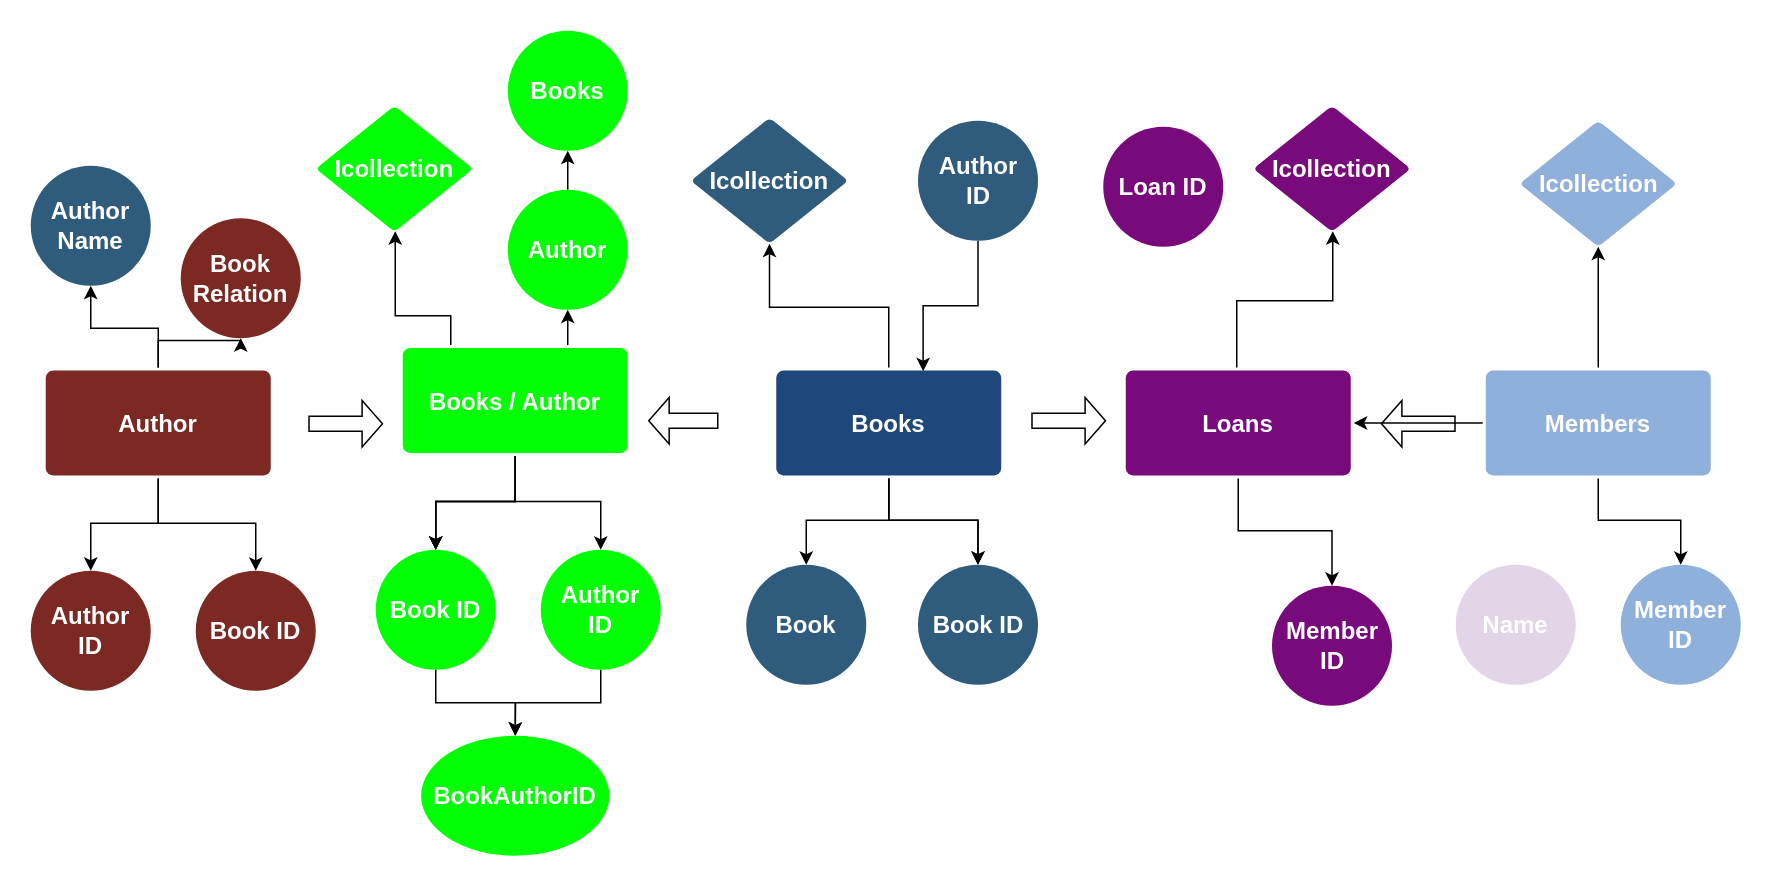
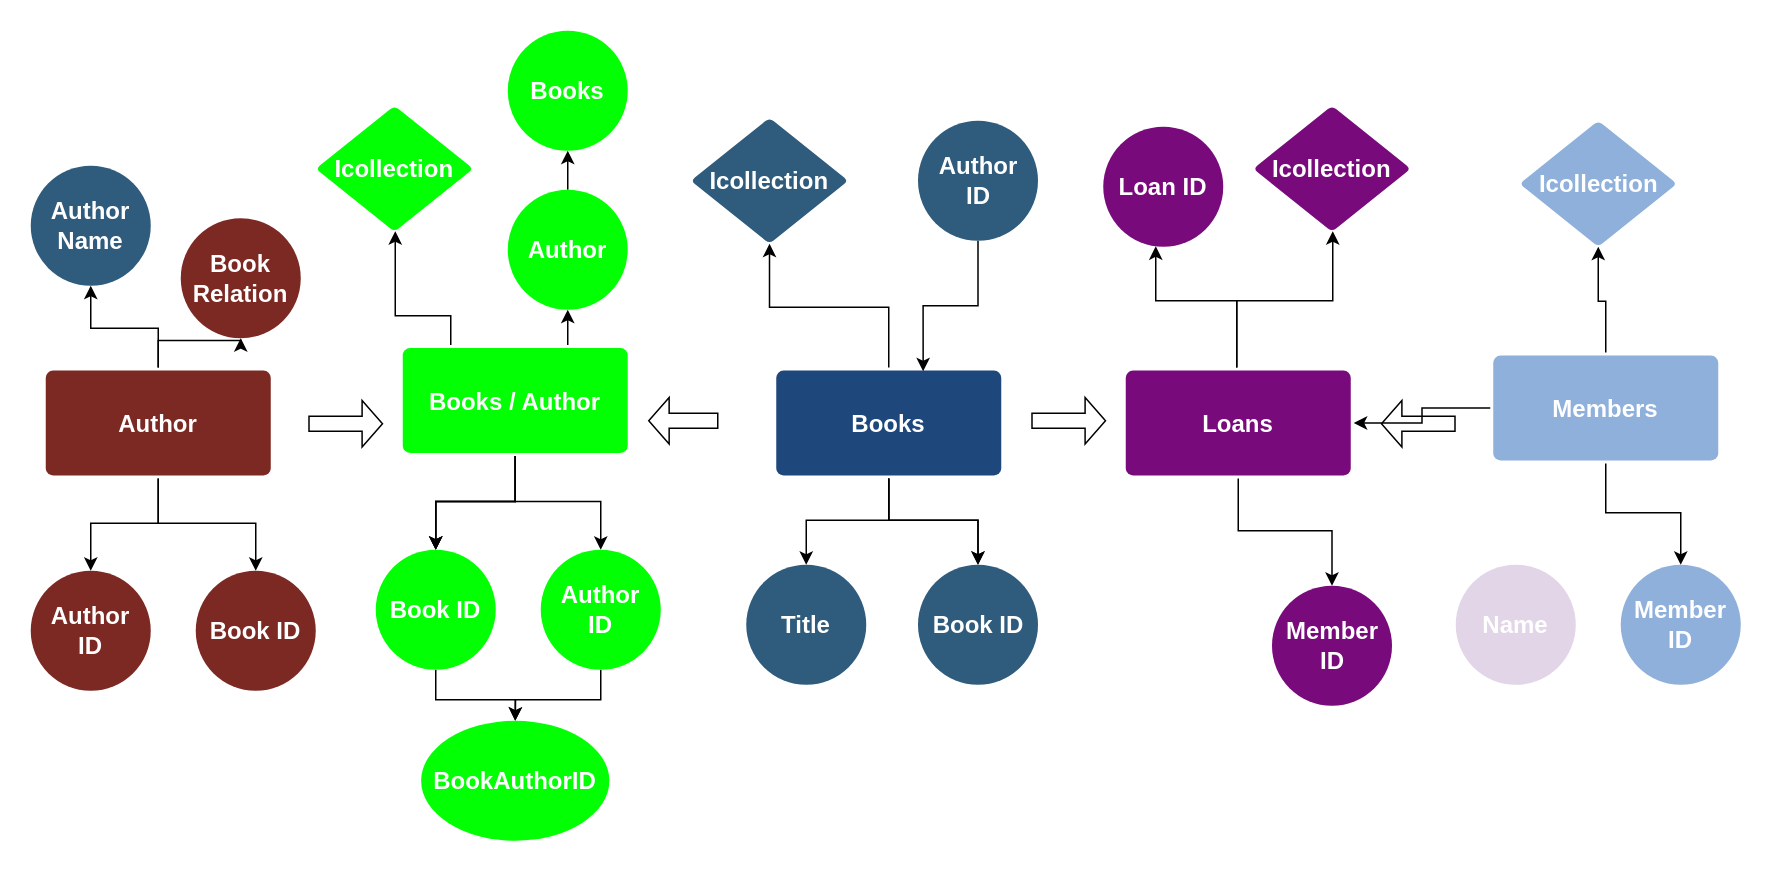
+ <mxCell id="23" value="" style="edgeStyle=orthogonalEdgeStyle;rounded=0;orthogonalLoop=1;jettySize=auto;html=1;" parent="1" source="26" target="33" edge="1"><mxGeometry relative="1" as="geometry"><Array as="points"><mxPoint x="824" y="200" /><mxPoint x="770" y="200" /></Array></mxGeometry></mxCell>
- <mxCell id="30" value="Members" style="rounded=1;whiteSpace=wrap;html=1;shadow=0;labelBackgroundColor=none;strokeColor=none;strokeWidth=3;fillColor=#8EB0DB;fontFamily=Helvetica;fontSize=16;fontColor=#FFFFFF;align=center;fontStyle=1;spacing=5;arcSize=7;perimeterSpacing=2;" parent="1" vertex="1"><mxGeometry x="990" y="246.5" width="150" height="70" as="geometry" /></mxCell>
+ <mxCell id="30" value="Members" style="rounded=1;whiteSpace=wrap;html=1;shadow=0;labelBackgroundColor=none;strokeColor=none;strokeWidth=3;fillColor=#8EB0DB;fontFamily=Helvetica;fontSize=16;fontColor=#FFFFFF;align=center;fontStyle=1;spacing=5;arcSize=7;perimeterSpacing=2;" parent="1" vertex="1"><mxGeometry x="995" y="236.5" width="150" height="70" as="geometry" /></mxCell>
- <mxCell id="7" value="Book" style="ellipse;whiteSpace=wrap;html=1;fontSize=16;fillColor=#2F5B7C;strokeColor=none;fontColor=#FFFFFF;rounded=1;shadow=0;labelBackgroundColor=none;strokeWidth=3;fontStyle=1;spacing=5;arcSize=7;" parent="1" vertex="1"><mxGeometry x="497" y="376" width="80" height="80" as="geometry" /></mxCell>
+ <mxCell id="7" value="Title" style="ellipse;whiteSpace=wrap;html=1;fontSize=16;fillColor=#2F5B7C;strokeColor=none;fontColor=#FFFFFF;rounded=1;shadow=0;labelBackgroundColor=none;strokeWidth=3;fontStyle=1;spacing=5;arcSize=7;" parent="1" vertex="1"><mxGeometry x="497" y="376" width="80" height="80" as="geometry" /></mxCell>
- <mxCell id="47" value="BookAuthorID" style="ellipse;whiteSpace=wrap;html=1;fontSize=16;fillColor=#03FF03;strokeColor=none;fontColor=#FFFFFF;rounded=1;shadow=0;labelBackgroundColor=none;strokeWidth=3;fontStyle=1;spacing=5;arcSize=7;" vertex="1" parent="1"><mxGeometry x="280.25" y="490" width="125.5" height="80" as="geometry" /></mxCell>
+ <mxCell id="47" value="BookAuthorID" style="ellipse;whiteSpace=wrap;html=1;fontSize=16;fillColor=#03FF03;strokeColor=none;fontColor=#FFFFFF;rounded=1;shadow=0;labelBackgroundColor=none;strokeWidth=3;fontStyle=1;spacing=5;arcSize=7;" vertex="1" parent="1"><mxGeometry x="280.25" y="480" width="125.5" height="80" as="geometry" /></mxCell>
